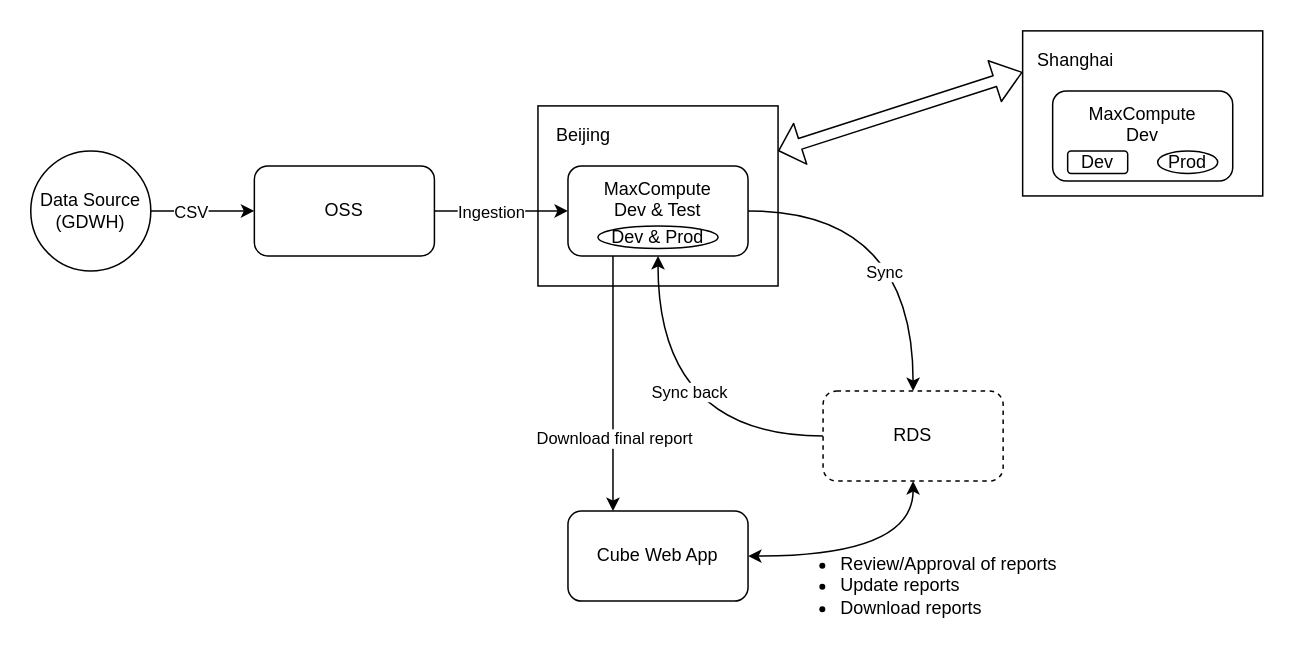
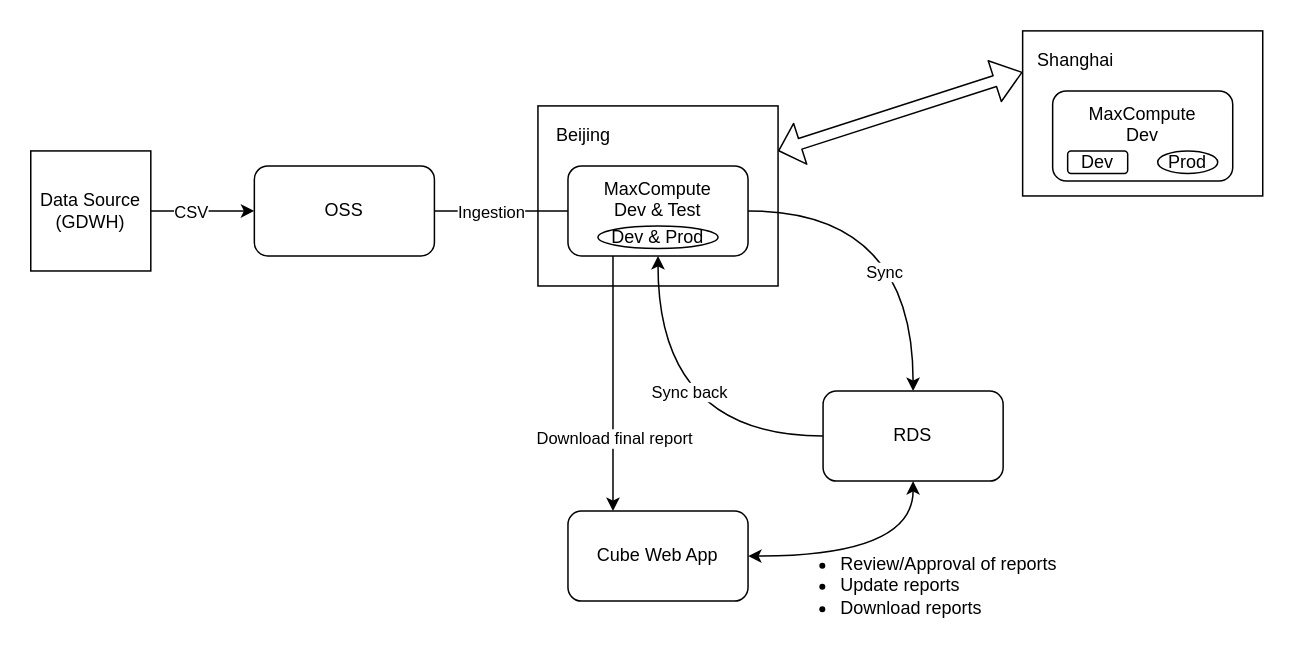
- <mxCell id="16" value="Data Source&lt;br&gt;(GDWH)" style="ellipse;whiteSpace=wrap;html=1;aspect=fixed;" vertex="1" parent="1"><mxGeometry x="20" y="100" width="80" height="80" as="geometry" /></mxCell>
+ <mxCell id="16" value="Data Source&lt;br&gt;(GDWH)" style="whiteSpace=wrap;html=1;aspect=fixed;rounded=0;" vertex="1" parent="1"><mxGeometry x="20" y="100" width="80" height="80" as="geometry" /></mxCell>
- <mxCell id="7" value="" style="edgeStyle=orthogonalEdgeStyle;rounded=0;orthogonalLoop=1;jettySize=auto;html=1;" edge="1" parent="1" source="9" target="6"><mxGeometry relative="1" as="geometry" /></mxCell>
+ <mxCell id="7" value="" style="edgeStyle=orthogonalEdgeStyle;rounded=0;orthogonalLoop=1;jettySize=auto;html=1;endArrow=none;" edge="1" parent="1" source="9" target="6"><mxGeometry relative="1" as="geometry" /></mxCell>
- <mxCell id="12" value="RDS" style="rounded=1;whiteSpace=wrap;html=1;dashed=1;" vertex="1" parent="1"><mxGeometry x="548" y="260" width="120" height="60" as="geometry" /></mxCell>
+ <mxCell id="12" value="RDS" style="rounded=1;whiteSpace=wrap;html=1;" vertex="1" parent="1"><mxGeometry x="548" y="260" width="120" height="60" as="geometry" /></mxCell>
